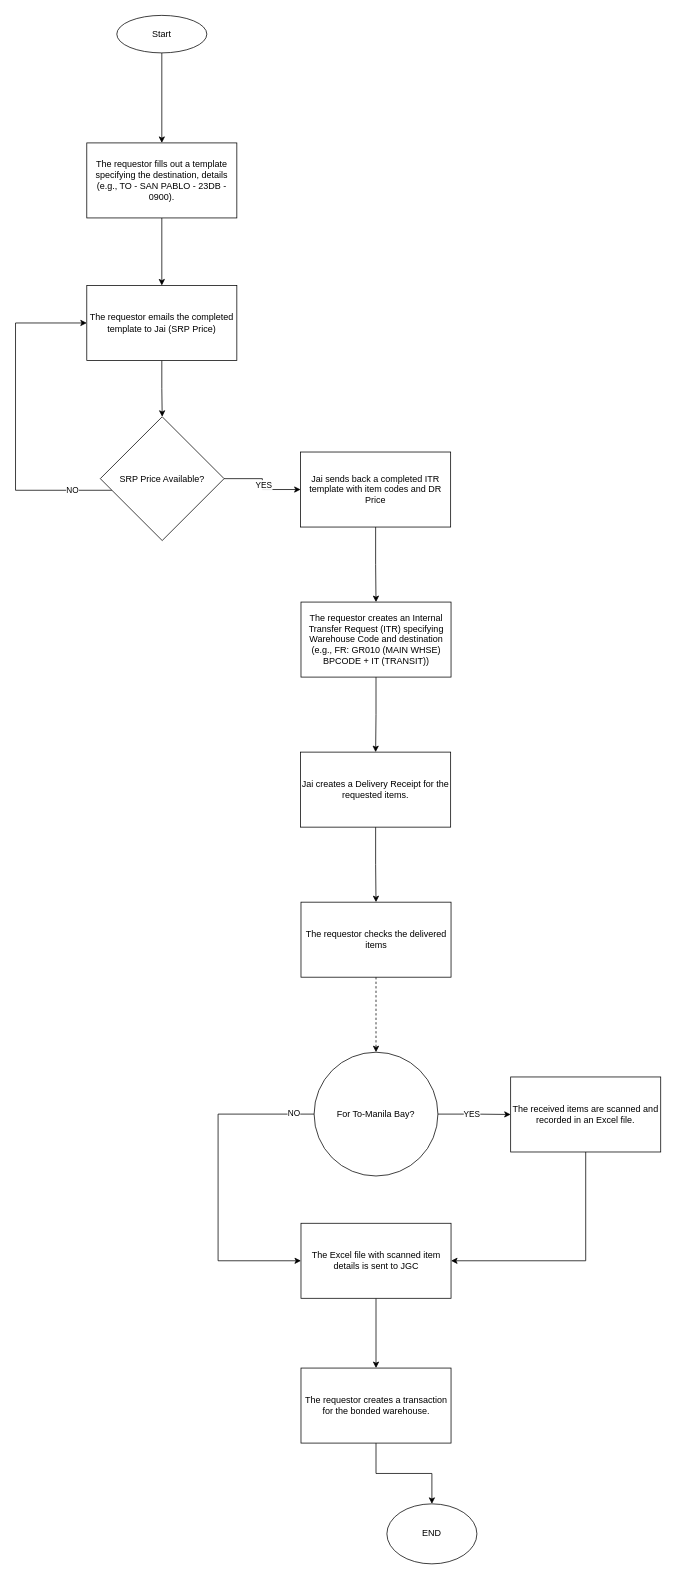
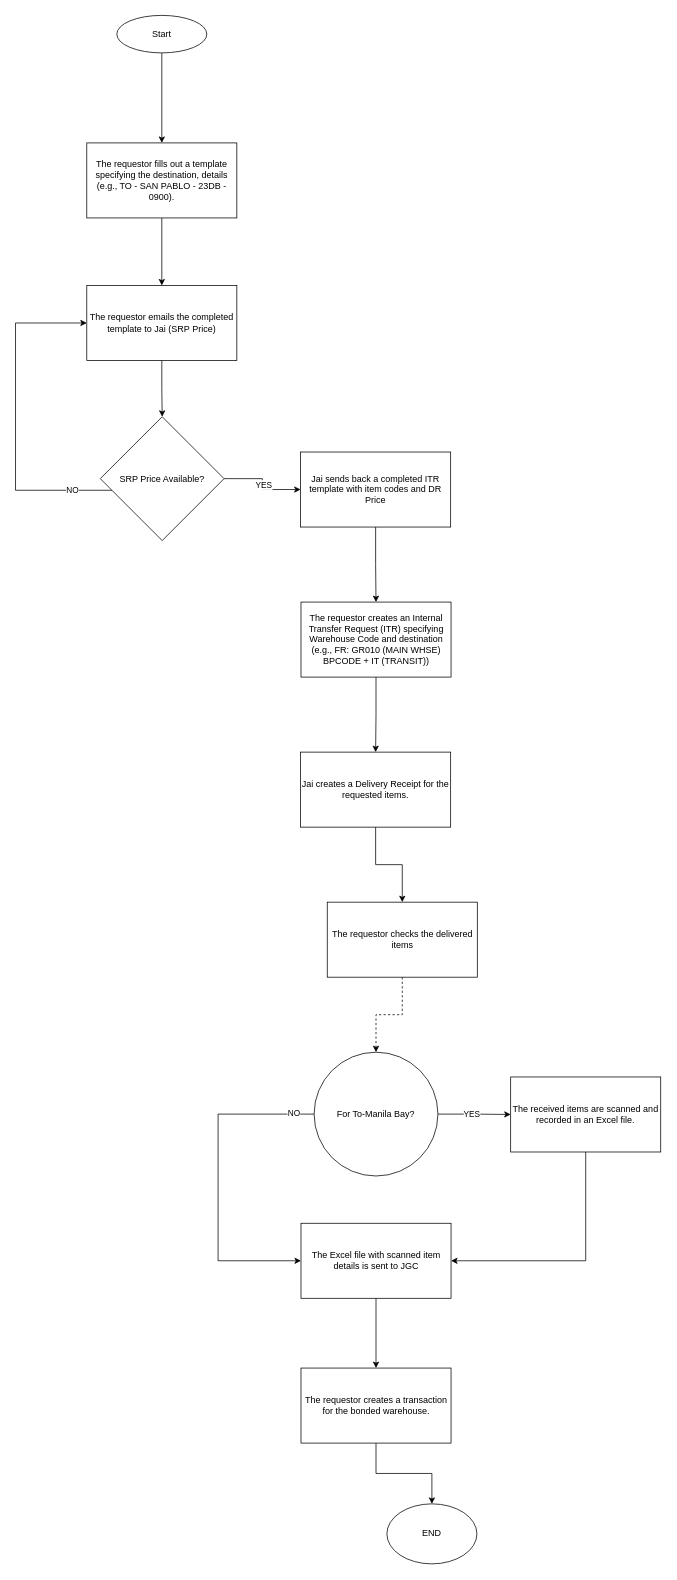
- <mxCell id="20" value="The requestor checks the delivered items" style="whiteSpace=wrap;html=1;" vertex="1" parent="1"><mxGeometry x="400.5" y="1202" width="200" height="100" as="geometry" /></mxCell>
+ <mxCell id="20" value="The requestor checks the delivered items" style="whiteSpace=wrap;html=1;" vertex="1" parent="1"><mxGeometry x="435.5" y="1202" width="200" height="100" as="geometry" /></mxCell>
